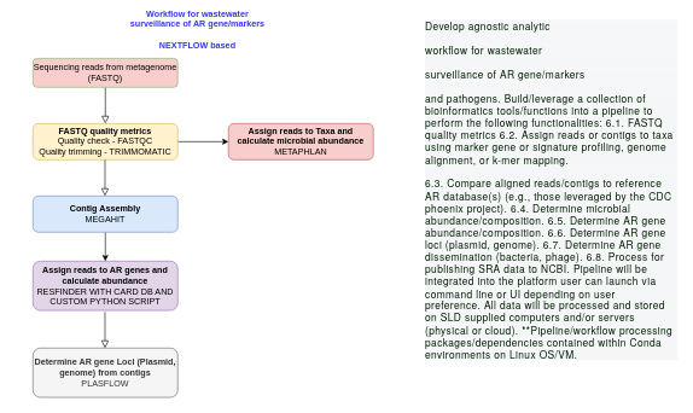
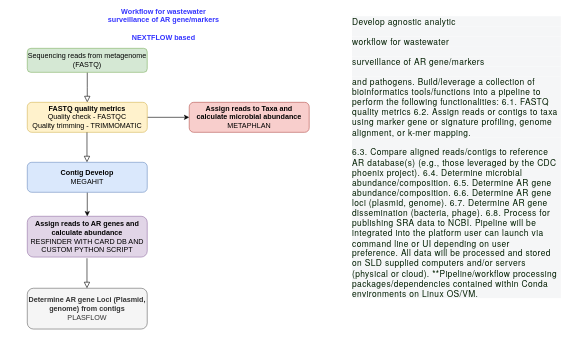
- <mxCell id="3" value="Sequencing reads from metagenome (FASTQ)" style="rounded=1;whiteSpace=wrap;html=1;fontSize=12;glass=0;strokeWidth=1;shadow=0;fillColor=#f8cecc;strokeColor=#82b366;" vertex="1" parent="1"><mxGeometry x="45" y="80" width="200" height="40" as="geometry" /></mxCell>
+ <mxCell id="3" value="Sequencing reads from metagenome (FASTQ)" style="rounded=1;whiteSpace=wrap;html=1;fontSize=12;glass=0;strokeWidth=1;shadow=0;fillColor=#d5e8d4;strokeColor=#82b366;" vertex="1" parent="1"><mxGeometry x="45" y="80" width="200" height="40" as="geometry" /></mxCell>
- <mxCell id="13" value="&lt;b&gt;Contig Assembly&lt;br&gt;&lt;/b&gt;MEGAHIT" style="rounded=1;whiteSpace=wrap;html=1;fontSize=12;glass=0;strokeWidth=1;shadow=0;fillColor=#dae8fc;strokeColor=#6c8ebf;" vertex="1" parent="1"><mxGeometry x="45" y="270" width="200" height="50" as="geometry" /></mxCell>
+ <mxCell id="13" value="&lt;b&gt;Contig Develop&lt;br&gt;&lt;/b&gt;MEGAHIT" style="rounded=1;whiteSpace=wrap;html=1;fontSize=12;glass=0;strokeWidth=1;shadow=0;fillColor=#dae8fc;strokeColor=#6c8ebf;" vertex="1" parent="1"><mxGeometry x="45" y="270" width="200" height="50" as="geometry" /></mxCell>
